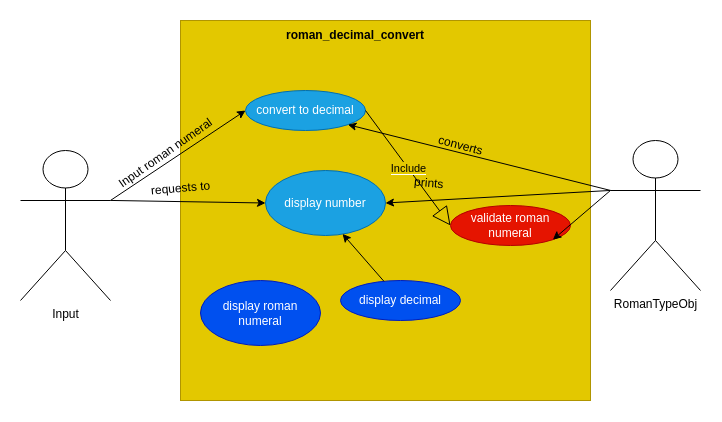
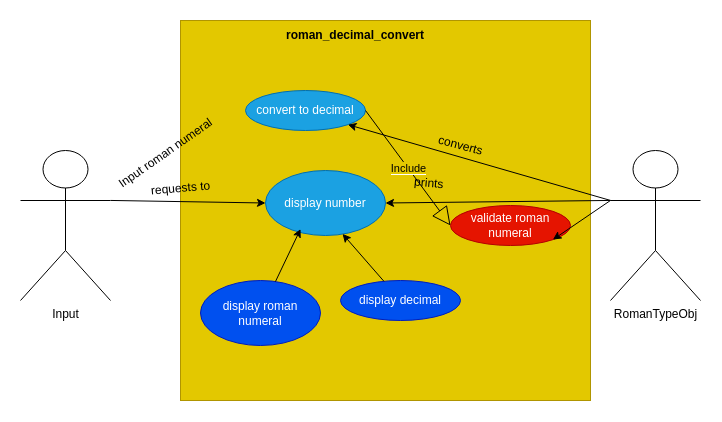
- <mxCell id="15" style="rounded=0;orthogonalLoop=1;jettySize=auto;html=1;exitX=1;exitY=0.333;exitDx=0;exitDy=0;exitPerimeter=0;entryX=0;entryY=0.5;entryDx=0;entryDy=0;" edge="1" parent="1" source="17" target="4"><mxGeometry relative="1" as="geometry" /></mxCell>
- <mxCell id="14" value="RomanTypeObj" style="shape=umlActor;verticalLabelPosition=bottom;verticalAlign=top;html=1;outlineConnect=0;" vertex="1" parent="1"><mxGeometry x="610" y="140" width="90" height="150" as="geometry" /></mxCell>
+ <mxCell id="14" value="RomanTypeObj" style="shape=umlActor;verticalLabelPosition=bottom;verticalAlign=top;html=1;outlineConnect=0;" vertex="1" parent="1"><mxGeometry x="610" y="150" width="90" height="150" as="geometry" /></mxCell>
+ <mxCell id="10" style="rounded=0;orthogonalLoop=1;jettySize=auto;html=1;entryX=0.292;entryY=0.9;entryDx=0;entryDy=0;entryPerimeter=0;" edge="1" parent="1" source="8" target="6"><mxGeometry relative="1" as="geometry" /></mxCell>
